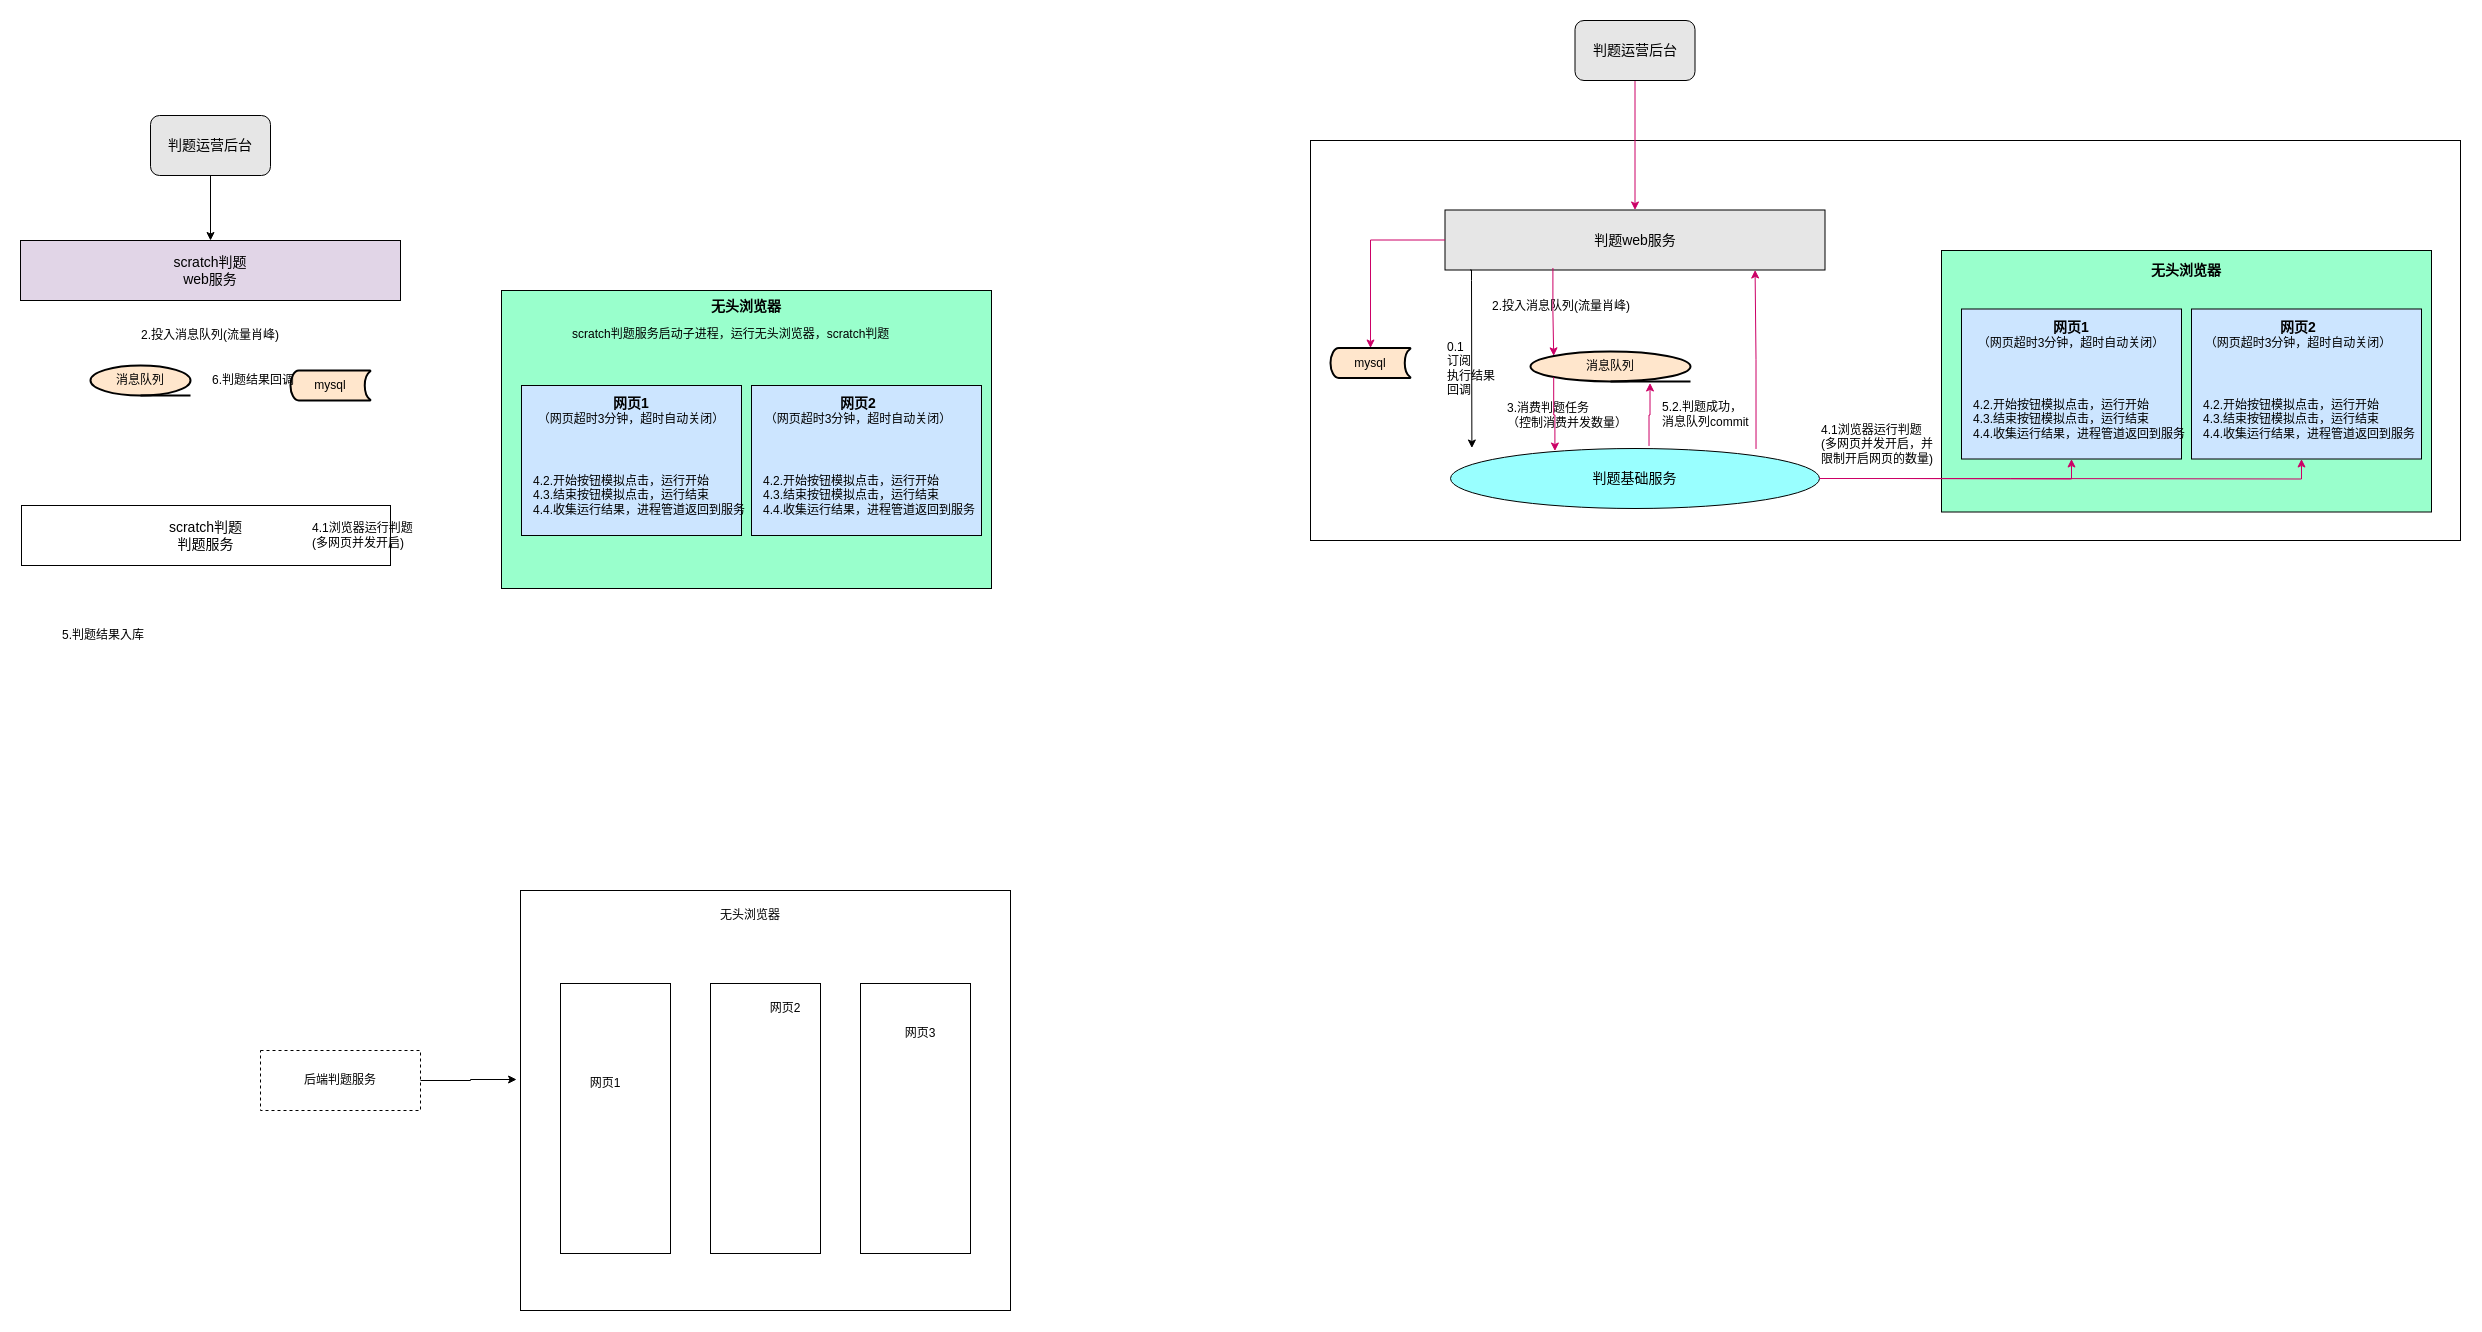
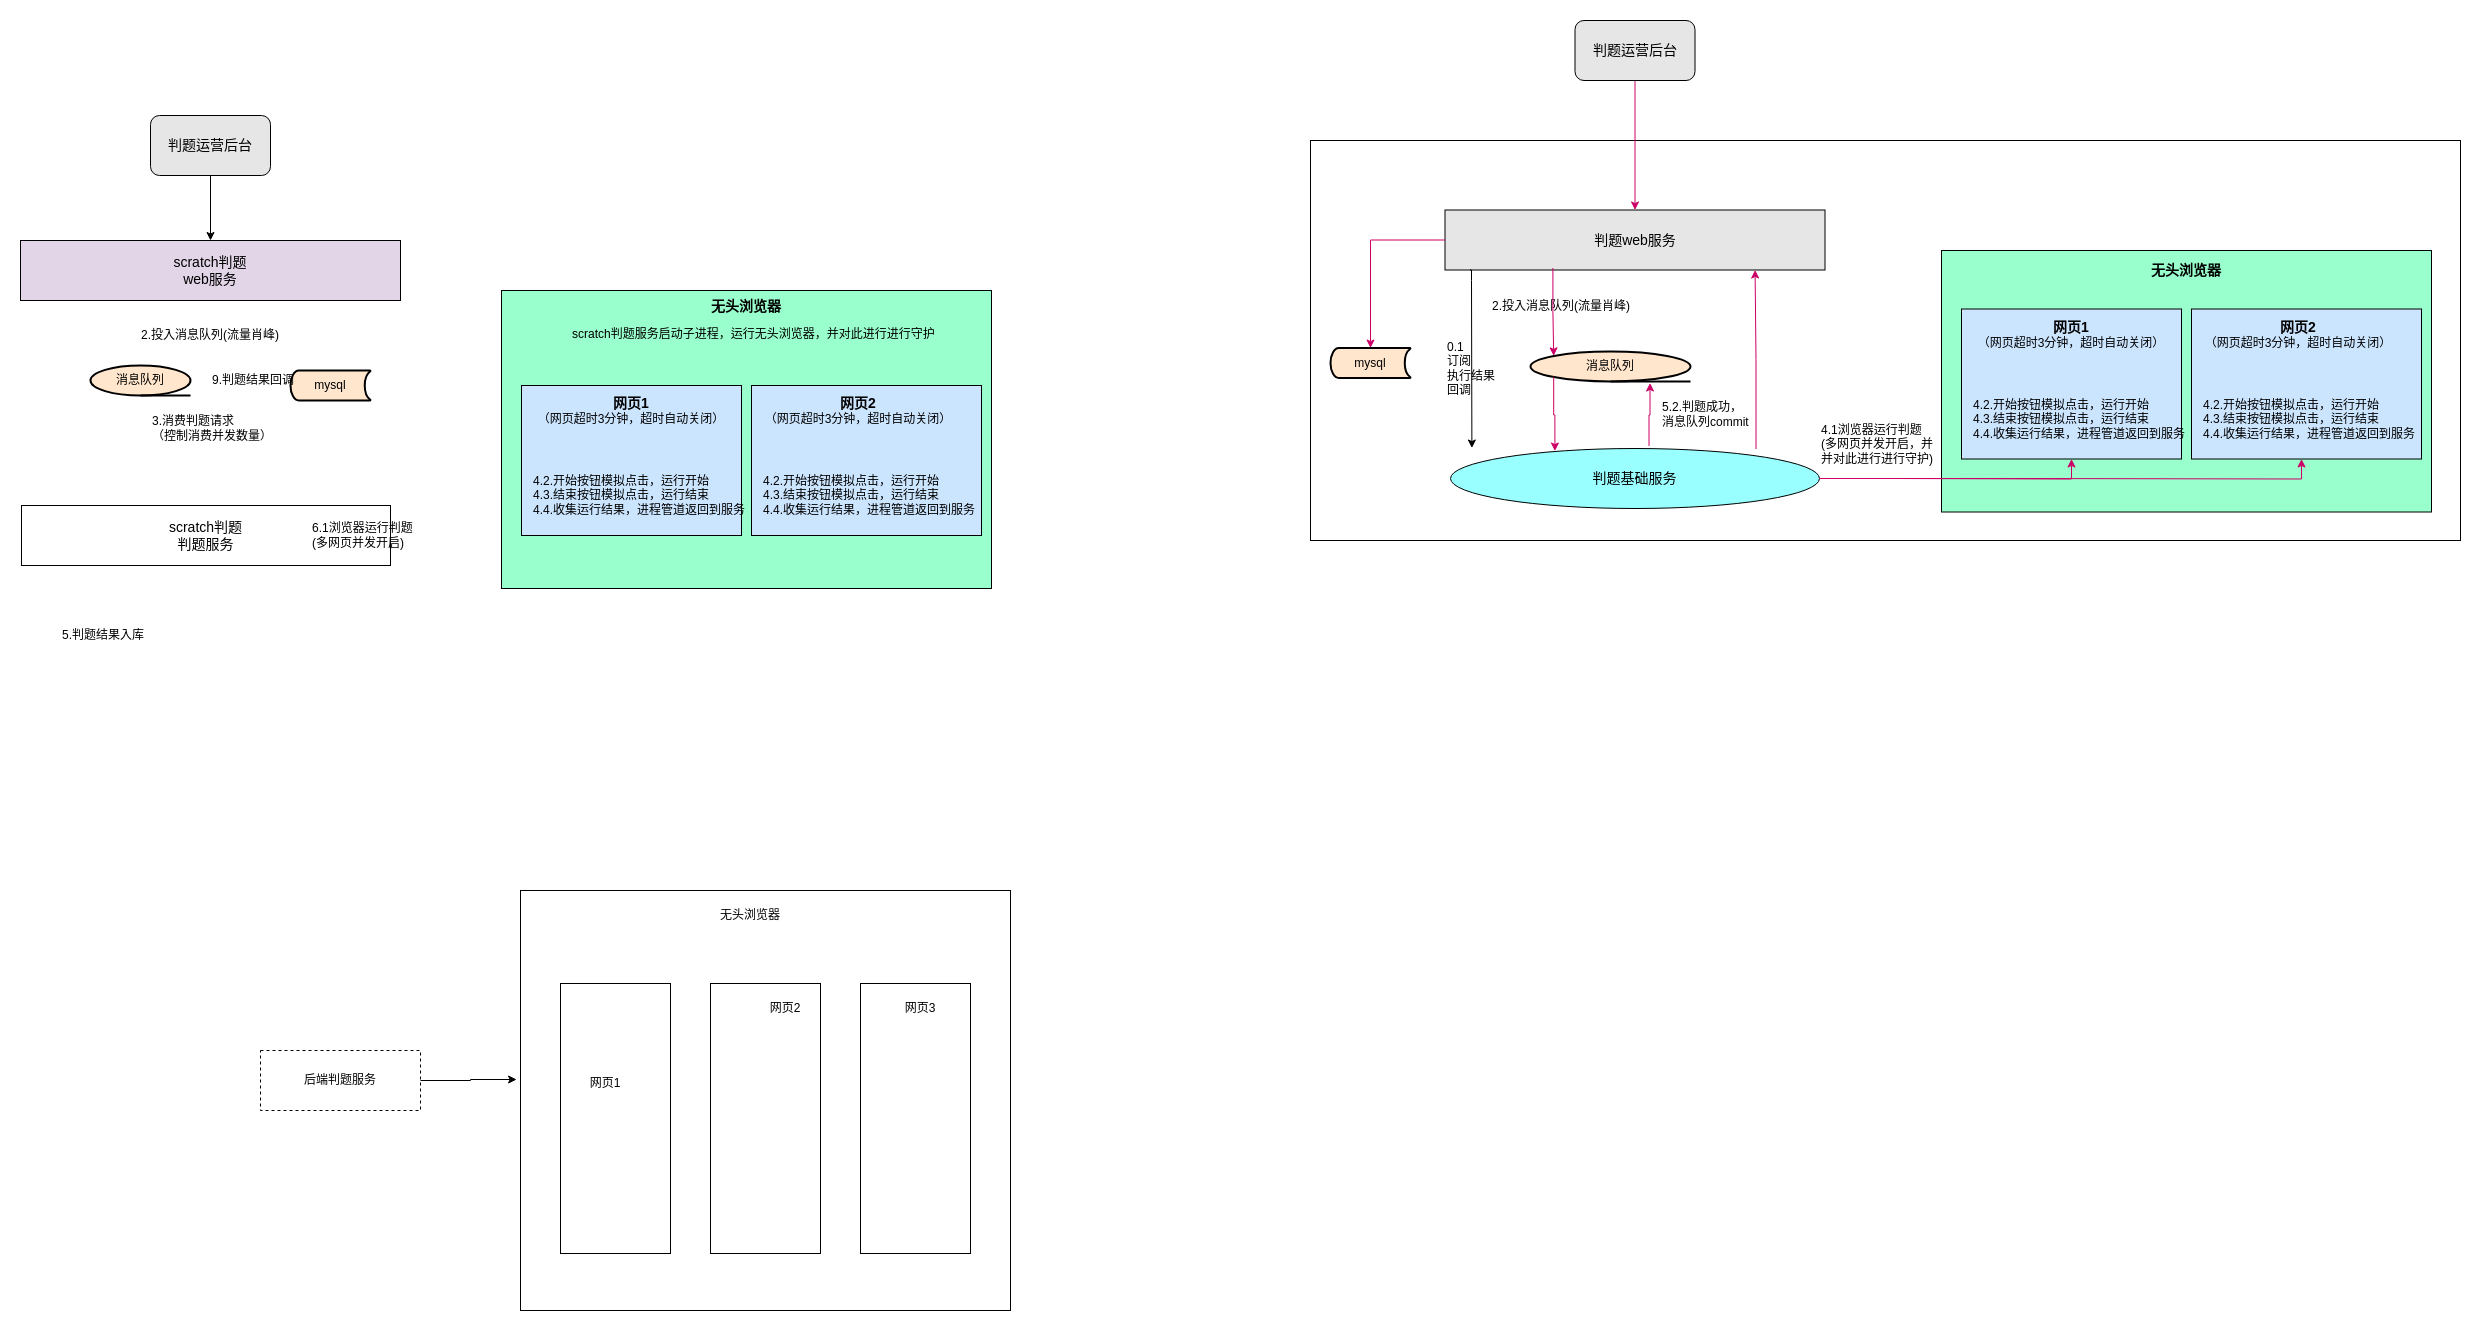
- <mxCell id="29" value="scratch判题服务启动子进程，运行无头浏览器，scratch判题" style="text;html=1;strokeColor=none;fillColor=none;align=left;verticalAlign=middle;whiteSpace=wrap;rounded=0;" vertex="1" parent="1"><mxGeometry x="570" y="316" width="380" height="35" as="geometry" /></mxCell>
+ <mxCell id="29" value="scratch判题服务启动子进程，运行无头浏览器，并对此进行进行守护" style="text;html=1;strokeColor=none;fillColor=none;align=left;verticalAlign=middle;whiteSpace=wrap;rounded=0;" vertex="1" parent="1"><mxGeometry x="570" y="316" width="380" height="35" as="geometry" /></mxCell>
- <mxCell id="31" value="6.判题结果回调" style="text;html=1;strokeColor=none;fillColor=none;align=left;verticalAlign=middle;whiteSpace=wrap;rounded=0;" vertex="1" parent="1"><mxGeometry x="210" y="365" width="100" height="30" as="geometry" /></mxCell>
+ <mxCell id="31" value="9.判题结果回调" style="text;html=1;strokeColor=none;fillColor=none;align=left;verticalAlign=middle;whiteSpace=wrap;rounded=0;" vertex="1" parent="1"><mxGeometry x="210" y="365" width="100" height="30" as="geometry" /></mxCell>
- <mxCell id="45" value="3.消费判题任务&lt;br&gt;（控制消费并发数量）" style="text;html=1;strokeColor=none;fillColor=none;align=left;verticalAlign=middle;whiteSpace=wrap;rounded=0;" vertex="1" parent="1"><mxGeometry x="1504.5" y="400" width="140" height="30" as="geometry" /></mxCell>
+ <mxCell id="23" value="3.消费判题请求&lt;br&gt;（控制消费并发数量）" style="text;html=1;strokeColor=none;fillColor=none;align=left;verticalAlign=middle;whiteSpace=wrap;rounded=0;" vertex="1" parent="1"><mxGeometry x="150" y="413" width="140" height="30" as="geometry" /></mxCell>
- <mxCell id="46" value="4.1浏览器运行判题&lt;br&gt;(多网页并发开启，并&lt;br&gt;限制开启网页的数量)" style="text;html=1;strokeColor=none;fillColor=none;align=left;verticalAlign=middle;whiteSpace=wrap;rounded=0;" vertex="1" parent="1"><mxGeometry x="1819" y="428.5" width="130" height="30" as="geometry" /></mxCell>
+ <mxCell id="46" value="4.1浏览器运行判题&lt;br&gt;(多网页并发开启，并&lt;br&gt;并对此进行进行守护)" style="text;html=1;strokeColor=none;fillColor=none;align=left;verticalAlign=middle;whiteSpace=wrap;rounded=0;" vertex="1" parent="1"><mxGeometry x="1819" y="428.5" width="130" height="30" as="geometry" /></mxCell>
- <mxCell id="24" value="4.1浏览器运行判题&lt;br&gt;(多网页并发开启)" style="text;html=1;strokeColor=none;fillColor=none;align=left;verticalAlign=middle;whiteSpace=wrap;rounded=0;" vertex="1" parent="1"><mxGeometry x="310" y="520" width="130" height="30" as="geometry" /></mxCell>
+ <mxCell id="24" value="6.1浏览器运行判题&lt;br&gt;(多网页并发开启)" style="text;html=1;strokeColor=none;fillColor=none;align=left;verticalAlign=middle;whiteSpace=wrap;rounded=0;" vertex="1" parent="1"><mxGeometry x="310" y="520" width="130" height="30" as="geometry" /></mxCell>
- <mxCell id="20" value="网页3" style="text;html=1;strokeColor=none;fillColor=none;align=center;verticalAlign=middle;whiteSpace=wrap;rounded=0;" vertex="1" parent="1"><mxGeometry x="890" y="1018" width="60" height="30" as="geometry" /></mxCell>
+ <mxCell id="20" value="网页3" style="text;html=1;strokeColor=none;fillColor=none;align=center;verticalAlign=middle;whiteSpace=wrap;rounded=0;" vertex="1" parent="1"><mxGeometry x="890" y="993" width="60" height="30" as="geometry" /></mxCell>
